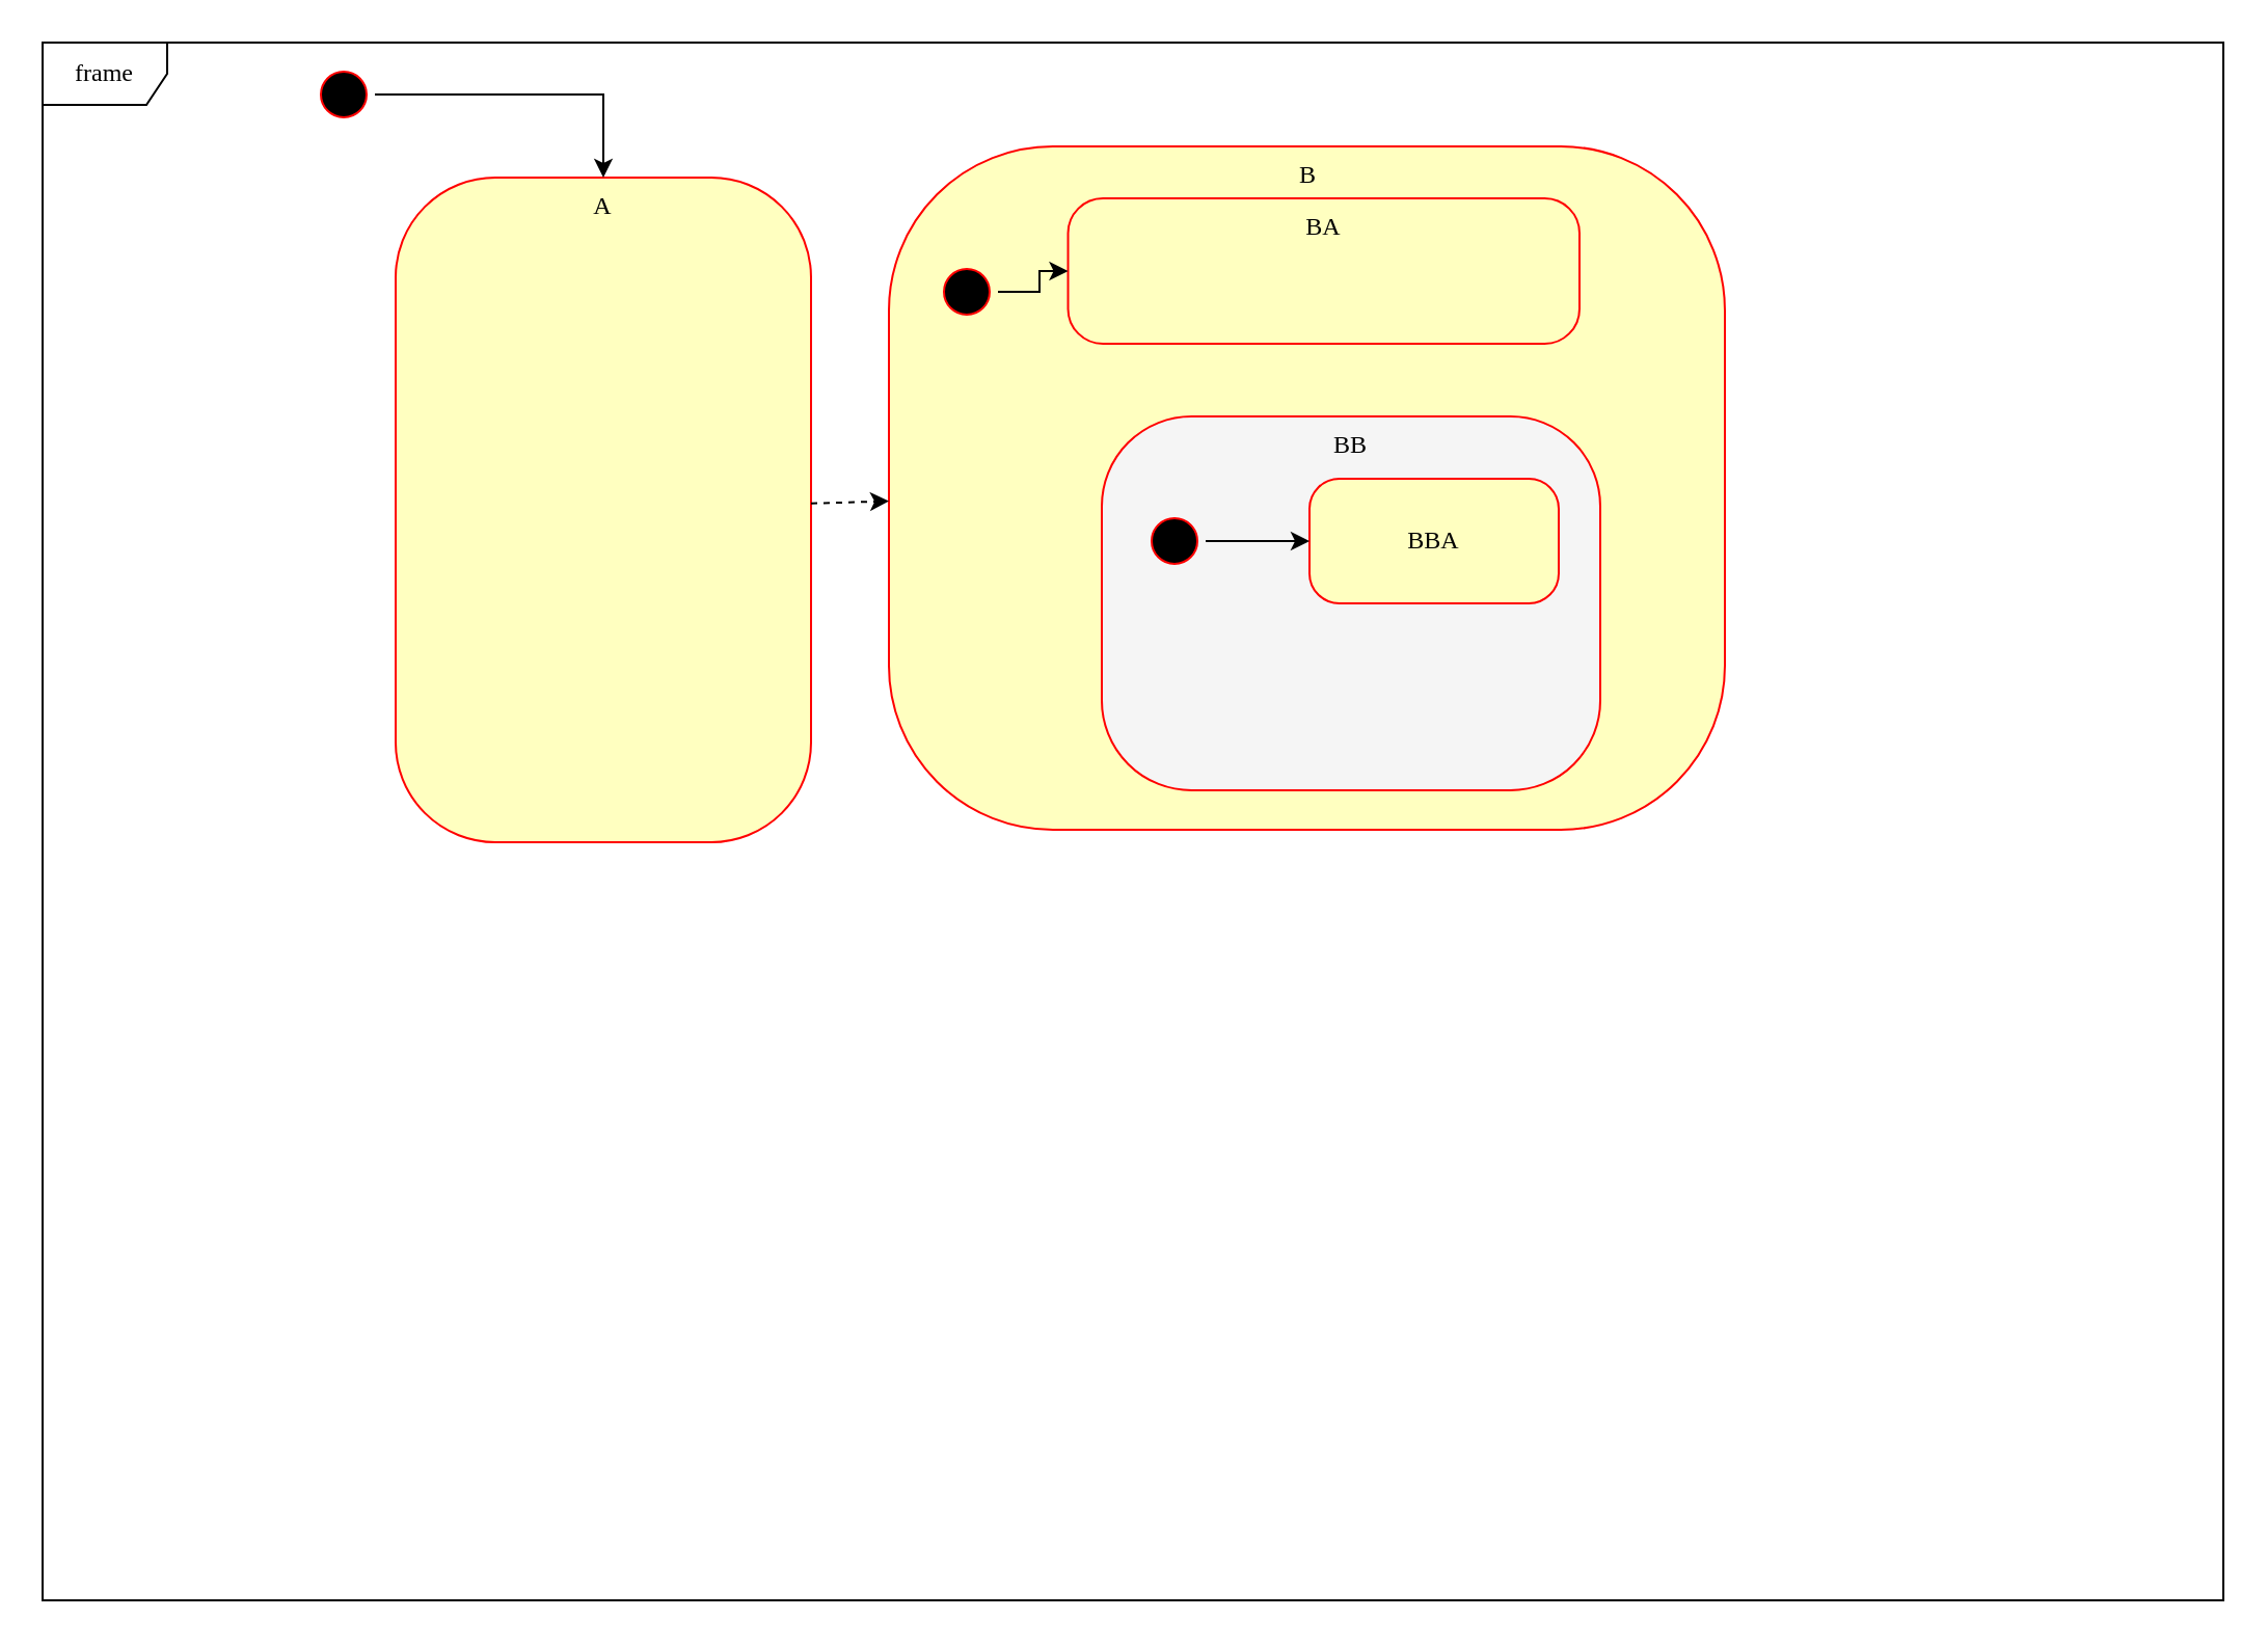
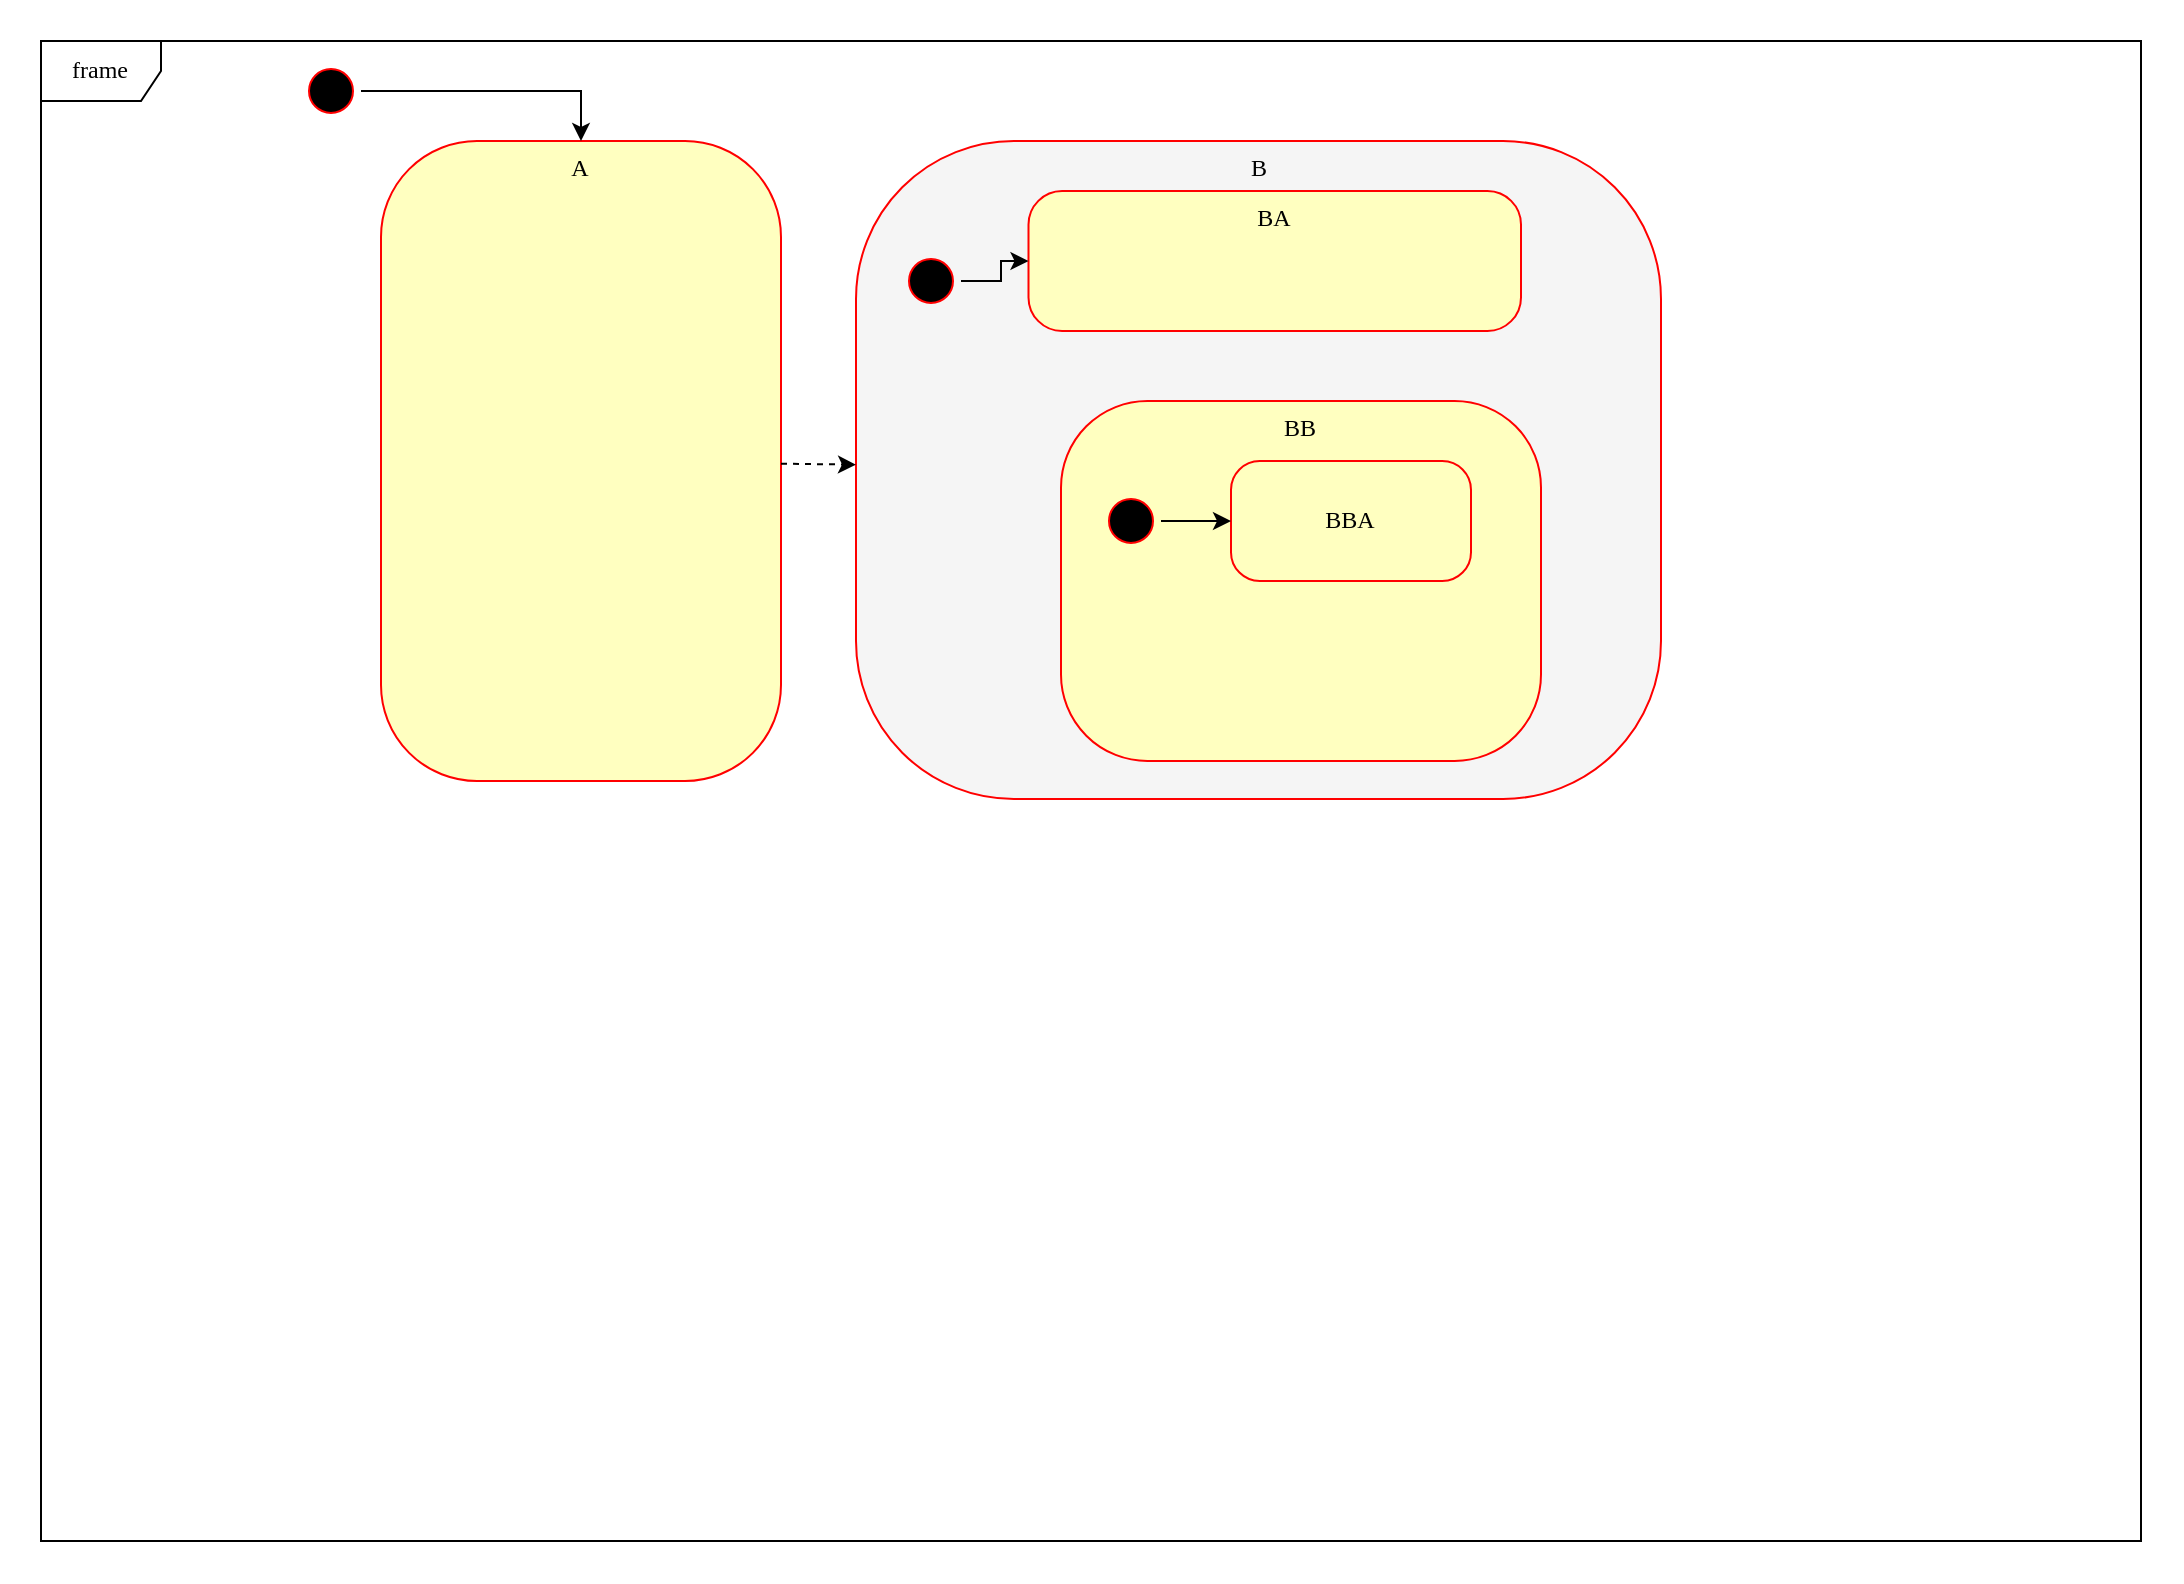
- <mxCell id="4" value="B" style="rounded=1;whiteSpace=wrap;html=1;arcSize=24;fillColor=#ffffc0;strokeColor=#ff0000;shadow=0;comic=0;labelBackgroundColor=none;fontFamily=Verdana;fontSize=12;fontColor=#000000;align=center;verticalAlign=top;" vertex="1" parent="1"><mxGeometry x="427.5" y="70" width="402.5" height="329" as="geometry" /></mxCell>
+ <mxCell id="4" value="B" style="rounded=1;whiteSpace=wrap;html=1;arcSize=24;fillColor=#f5f5f5;strokeColor=#ff0000;shadow=0;comic=0;labelBackgroundColor=none;fontFamily=Verdana;fontSize=12;fontColor=#000000;align=center;verticalAlign=top;" vertex="1" parent="1"><mxGeometry x="427.5" y="70" width="402.5" height="329" as="geometry" /></mxCell>
- <mxCell id="6" value="BB" style="rounded=1;whiteSpace=wrap;html=1;arcSize=24;fillColor=#f5f5f5;strokeColor=#ff0000;shadow=0;comic=0;labelBackgroundColor=none;fontFamily=Verdana;fontSize=12;fontColor=#000000;align=center;verticalAlign=top;" vertex="1" parent="1"><mxGeometry x="530" y="200" width="240" height="180" as="geometry" /></mxCell>
+ <mxCell id="6" value="BB" style="rounded=1;whiteSpace=wrap;html=1;arcSize=24;fillColor=#ffffc0;strokeColor=#ff0000;shadow=0;comic=0;labelBackgroundColor=none;fontFamily=Verdana;fontSize=12;fontColor=#000000;align=center;verticalAlign=top;" vertex="1" parent="1"><mxGeometry x="530" y="200" width="240" height="180" as="geometry" /></mxCell>
- <mxCell id="3" value="A" style="rounded=1;whiteSpace=wrap;html=1;arcSize=24;fillColor=#ffffc0;strokeColor=#ff0000;shadow=0;comic=0;labelBackgroundColor=none;fontFamily=Verdana;fontSize=12;fontColor=#000000;align=center;verticalAlign=top;" vertex="1" parent="1"><mxGeometry x="190" y="85" width="200" height="320" as="geometry" /></mxCell>
+ <mxCell id="3" value="A" style="rounded=1;whiteSpace=wrap;html=1;arcSize=24;fillColor=#ffffc0;strokeColor=#ff0000;shadow=0;comic=0;labelBackgroundColor=none;fontFamily=Verdana;fontSize=12;fontColor=#000000;align=center;verticalAlign=top;" vertex="1" parent="1"><mxGeometry x="190" y="70" width="200" height="320" as="geometry" /></mxCell>
- <mxCell id="7" value="BBA" style="rounded=1;whiteSpace=wrap;html=1;arcSize=24;fillColor=#ffffc0;strokeColor=#ff0000;shadow=0;comic=0;labelBackgroundColor=none;fontFamily=Verdana;fontSize=12;fontColor=#000000;align=center;" vertex="1" parent="1"><mxGeometry x="630" y="230" width="120" height="60" as="geometry" /></mxCell>
+ <mxCell id="7" value="BBA" style="rounded=1;whiteSpace=wrap;html=1;arcSize=24;fillColor=#ffffc0;strokeColor=#ff0000;shadow=0;comic=0;labelBackgroundColor=none;fontFamily=Verdana;fontSize=12;fontColor=#000000;align=center;" vertex="1" parent="1"><mxGeometry x="615" y="230" width="120" height="60" as="geometry" /></mxCell>
